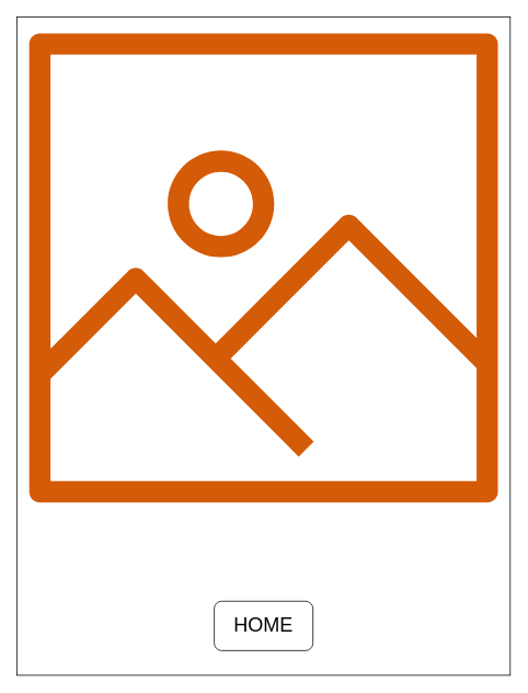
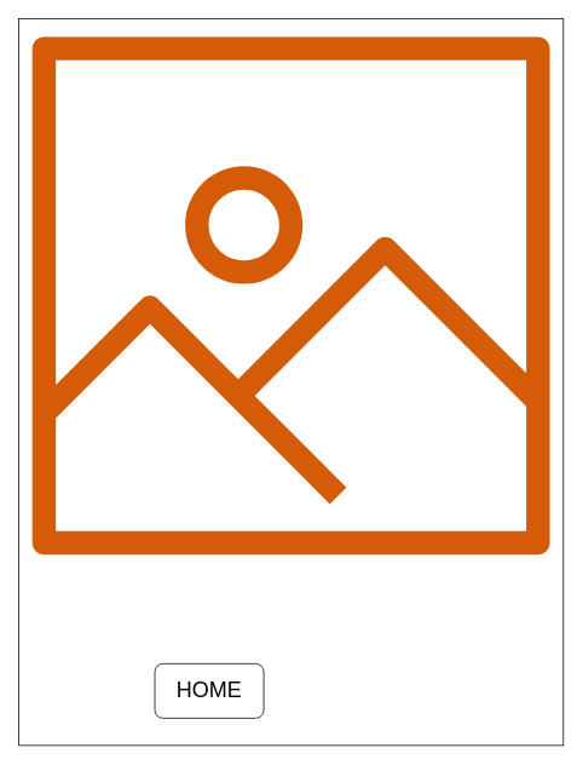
- <mxCell id="4" value="&lt;font style=&quot;font-size: 24px;&quot;&gt;HOME&lt;/font&gt;" style="rounded=1;whiteSpace=wrap;html=1;" vertex="1" parent="1"><mxGeometry x="260" y="730" width="120" height="60" as="geometry" /></mxCell>
+ <mxCell id="4" value="&lt;font style=&quot;font-size: 24px;&quot;&gt;HOME&lt;/font&gt;" style="rounded=1;whiteSpace=wrap;html=1;" vertex="1" parent="1"><mxGeometry x="170" y="730" width="120" height="60" as="geometry" /></mxCell>
